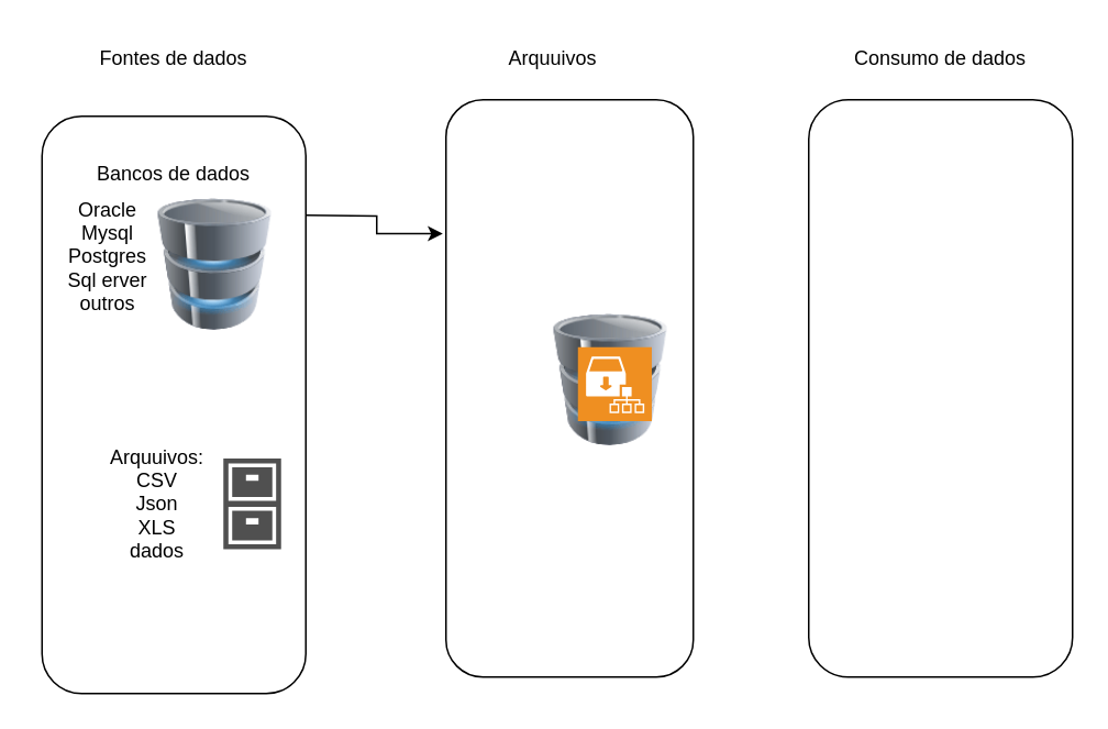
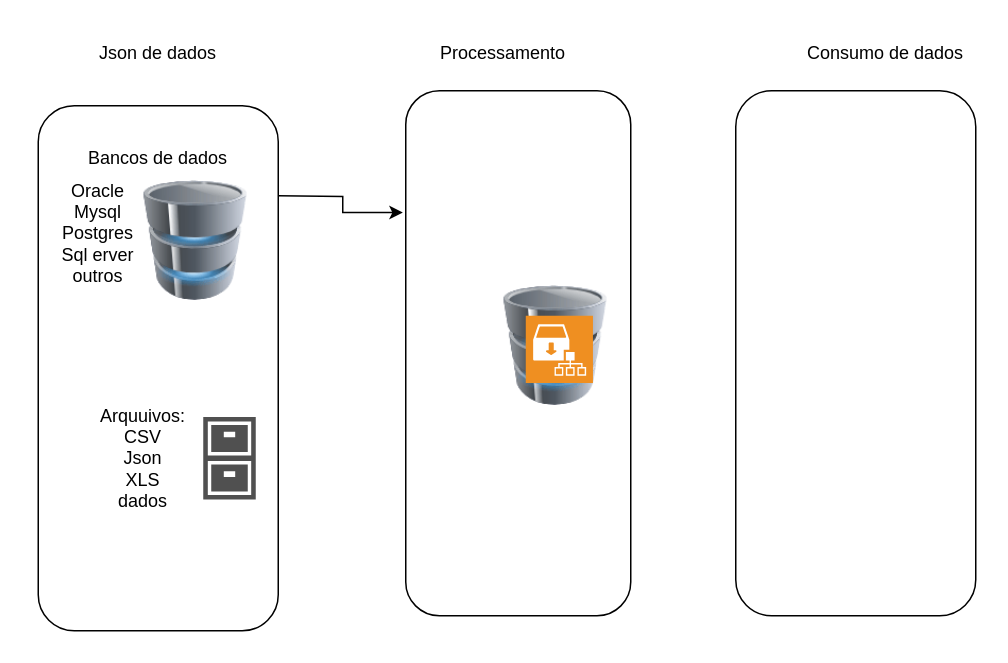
- <mxCell id="6" value="Fontes de dados" style="text;strokeColor=none;align=center;fillColor=none;html=1;verticalAlign=middle;whiteSpace=wrap;rounded=0;" vertex="1" parent="1"><mxGeometry x="30" y="20" width="150" height="30" as="geometry" /></mxCell>
+ <mxCell id="6" value="Json de dados" style="text;strokeColor=none;align=center;fillColor=none;html=1;verticalAlign=middle;whiteSpace=wrap;rounded=0;" vertex="1" parent="1"><mxGeometry x="30" y="20" width="150" height="30" as="geometry" /></mxCell>
- <mxCell id="7" value="Arquuivos" style="text;strokeColor=none;align=center;fillColor=none;html=1;verticalAlign=middle;whiteSpace=wrap;rounded=0;" vertex="1" parent="1"><mxGeometry x="260" y="20" width="150" height="30" as="geometry" /></mxCell>
+ <mxCell id="7" value="Processamento" style="text;strokeColor=none;align=center;fillColor=none;html=1;verticalAlign=middle;whiteSpace=wrap;rounded=0;" vertex="1" parent="1"><mxGeometry x="260" y="20" width="150" height="30" as="geometry" /></mxCell>
- <mxCell id="8" value="Consumo de dados" style="text;strokeColor=none;align=center;fillColor=none;html=1;verticalAlign=middle;whiteSpace=wrap;rounded=0;" vertex="1" parent="1"><mxGeometry x="495" y="20" width="150" height="30" as="geometry" /></mxCell>
+ <mxCell id="8" value="Consumo de dados" style="text;strokeColor=none;align=center;fillColor=none;html=1;verticalAlign=middle;whiteSpace=wrap;rounded=0;" vertex="1" parent="1"><mxGeometry x="515" y="20" width="150" height="30" as="geometry" /></mxCell>
